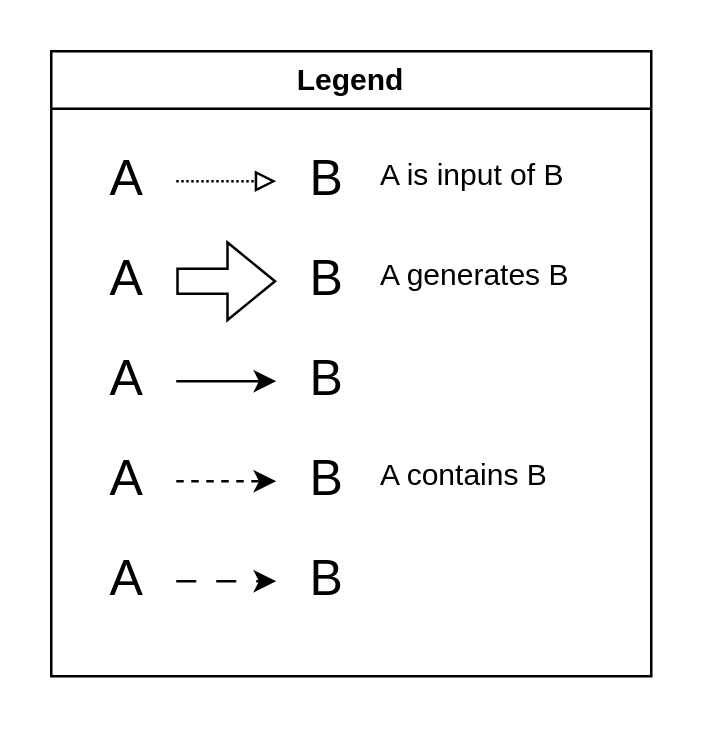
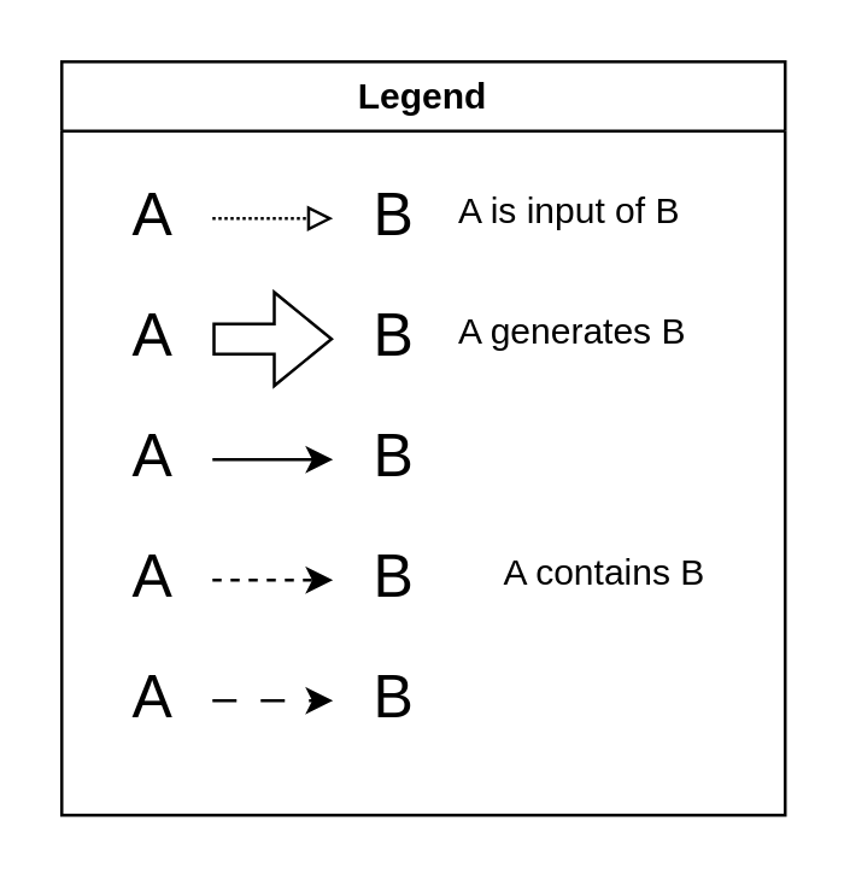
- <mxCell id="17" value="A contains B" style="text;html=1;align=left;verticalAlign=middle;resizable=0;points=[];autosize=1;strokeColor=none;fillColor=none;fontFamily=Helvetica;fontSize=12;fontColor=default;" vertex="1" parent="2"><mxGeometry x="130" y="155.0" width="90" height="30" as="geometry" /></mxCell>
+ <mxCell id="17" value="A contains B" style="text;html=1;align=left;verticalAlign=middle;resizable=0;points=[];autosize=1;strokeColor=none;fillColor=none;fontFamily=Helvetica;fontSize=12;fontColor=default;" vertex="1" parent="2"><mxGeometry x="145" y="155.0" width="90" height="30" as="geometry" /></mxCell>
